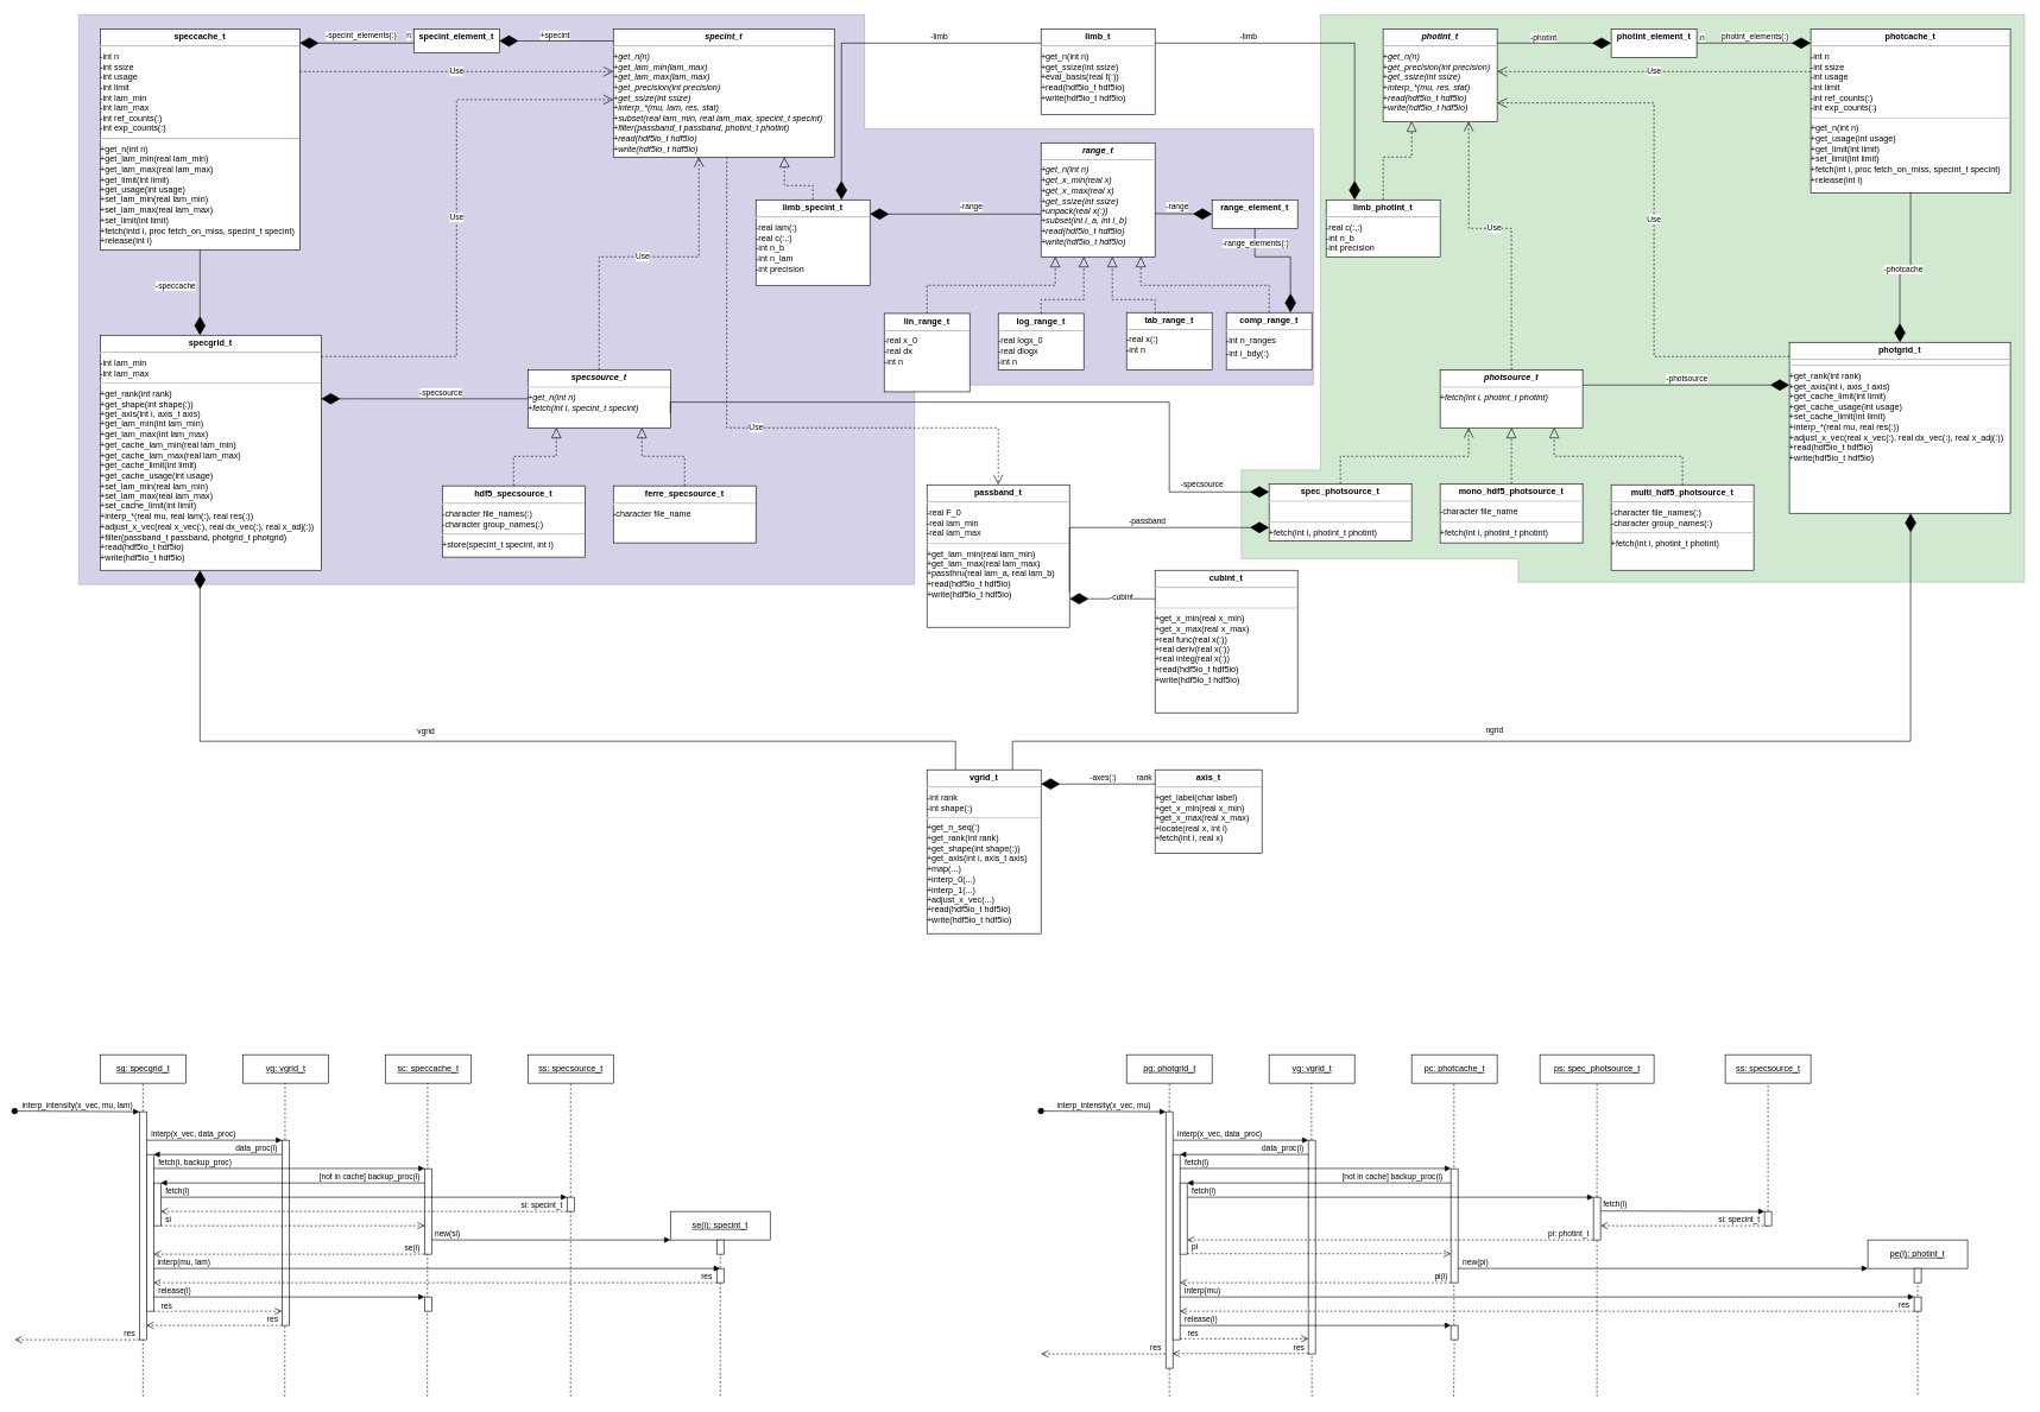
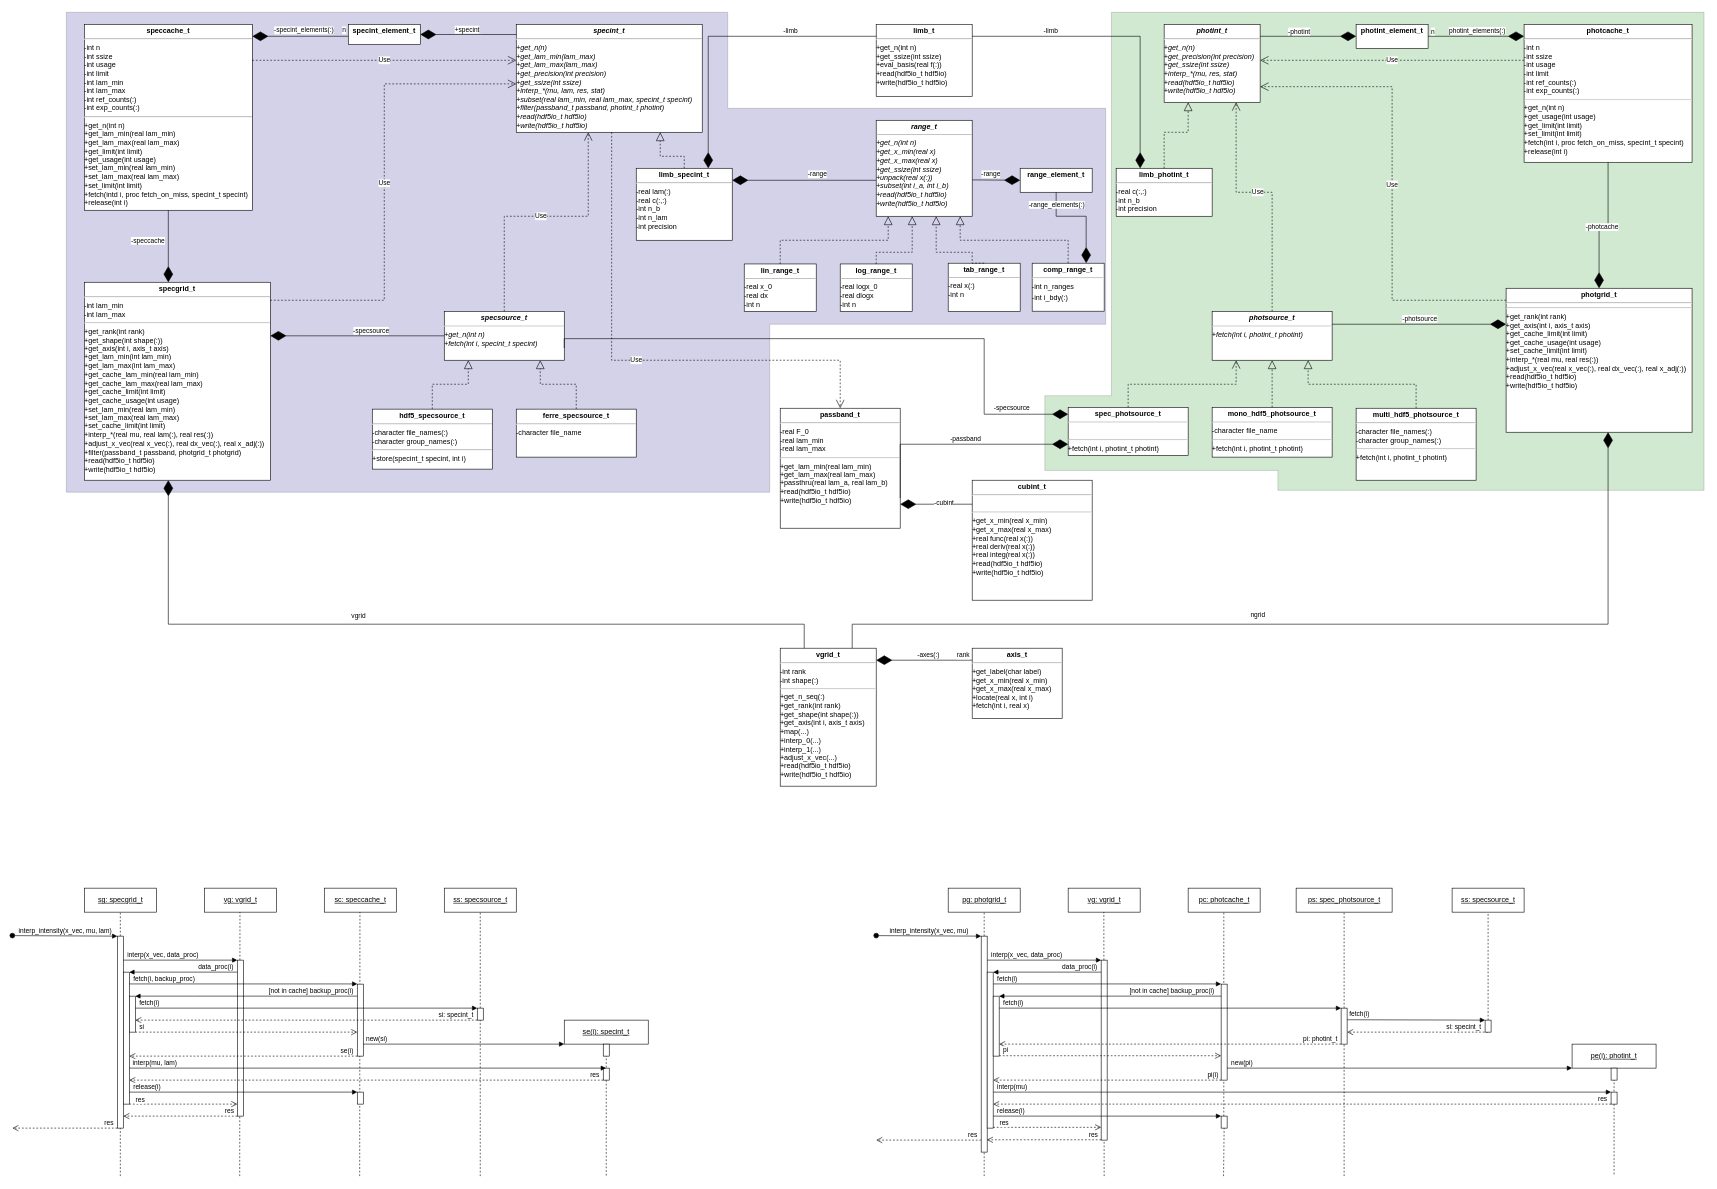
- <mxCell id="35" value="&lt;p style=&quot;margin: 0px ; margin-top: 4px ; text-align: center&quot;&gt;&lt;b&gt;lin_range_t&lt;/b&gt;&lt;/p&gt;&lt;hr size=&quot;1&quot;&gt;&lt;div style=&quot;height: 2px&quot;&gt;-real x_0&lt;br&gt;-real dx&lt;br&gt;-int n&lt;/div&gt;" style="verticalAlign=top;align=left;overflow=fill;fontSize=12;fontFamily=Helvetica;html=1;" parent="1" vertex="1"><mxGeometry x="1240" y="439.5" width="120" height="110" as="geometry" /></mxCell>
+ <mxCell id="35" value="&lt;p style=&quot;margin: 0px ; margin-top: 4px ; text-align: center&quot;&gt;&lt;b&gt;lin_range_t&lt;/b&gt;&lt;/p&gt;&lt;hr size=&quot;1&quot;&gt;&lt;div style=&quot;height: 2px&quot;&gt;-real x_0&lt;br&gt;-real dx&lt;br&gt;-int n&lt;/div&gt;" style="verticalAlign=top;align=left;overflow=fill;fontSize=12;fontFamily=Helvetica;html=1;" parent="1" vertex="1"><mxGeometry x="1240" y="439.5" width="120" height="79" as="geometry" /></mxCell>
